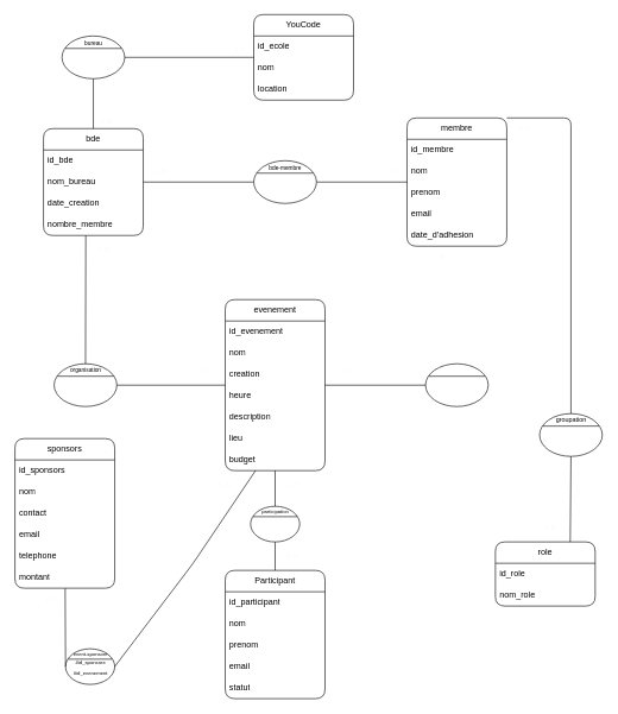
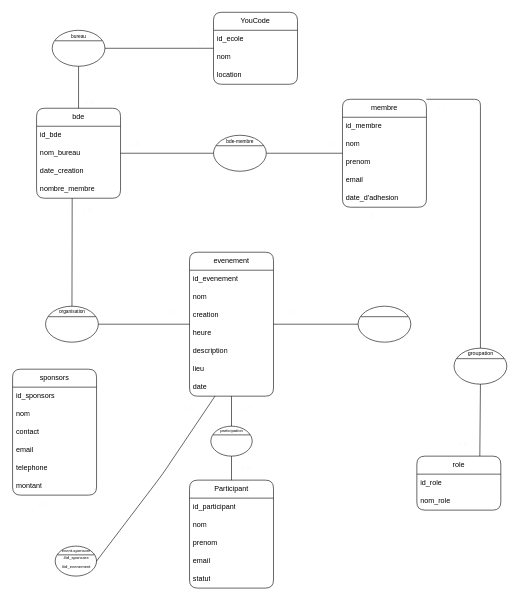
- <mxCell id="33" value="budget" style="text;strokeColor=none;fillColor=none;align=left;verticalAlign=middle;spacingLeft=4;spacingRight=4;overflow=hidden;points=[[0,0.5],[1,0.5]];portConstraint=eastwest;rotatable=0;whiteSpace=wrap;html=1;rounded=1;labelBackgroundColor=none;" vertex="1" parent="26"><mxGeometry y="210" width="140" height="30" as="geometry" /></mxCell>
+ <mxCell id="33" value="date" style="text;strokeColor=none;fillColor=none;align=left;verticalAlign=middle;spacingLeft=4;spacingRight=4;overflow=hidden;points=[[0,0.5],[1,0.5]];portConstraint=eastwest;rotatable=0;whiteSpace=wrap;html=1;rounded=1;labelBackgroundColor=none;" vertex="1" parent="26"><mxGeometry y="210" width="140" height="30" as="geometry" /></mxCell>
- <mxCell id="73" value="" style="endArrow=none;html=1;labelBackgroundColor=none;entryX=0;entryY=0.5;entryDx=0;entryDy=0;" edge="1" parent="1" source="34" target="69"><mxGeometry width="50" height="50" relative="1" as="geometry"><mxPoint x="180" y="800" as="sourcePoint" /><mxPoint x="329" y="670" as="targetPoint" /></mxGeometry></mxCell>
